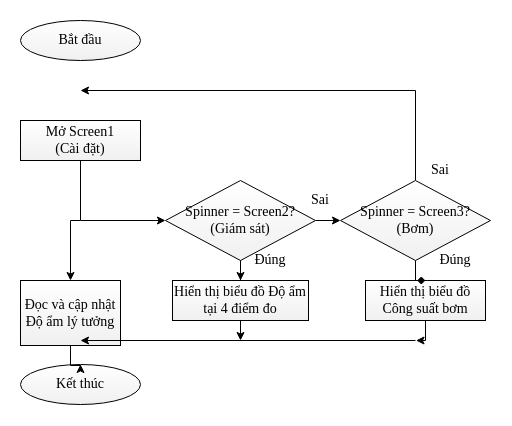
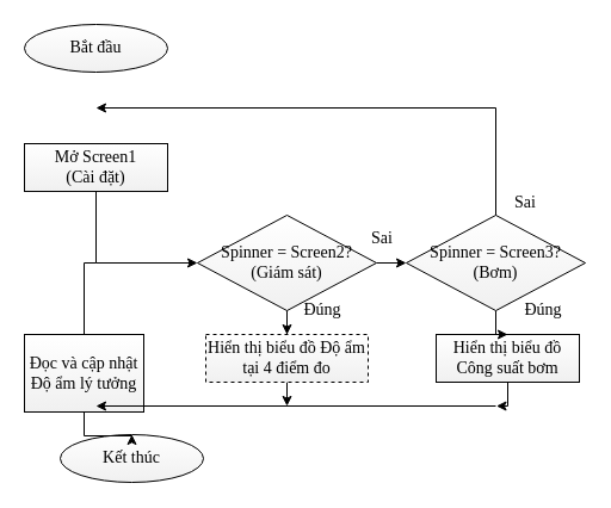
- <mxCell id="4" value="" style="edgeStyle=orthogonalEdgeStyle;rounded=0;orthogonalLoop=1;jettySize=auto;html=1;fontFamily=Times New Roman;entryX=0.5;entryY=0;entryDx=0;entryDy=0;" edge="1" parent="1" source="5" target="7"><mxGeometry relative="1" as="geometry"><mxPoint x="80" y="240" as="targetPoint" /></mxGeometry></mxCell>
+ <mxCell id="4" value="" style="edgeStyle=orthogonalEdgeStyle;rounded=0;orthogonalLoop=1;jettySize=auto;html=1;fontFamily=Times New Roman;entryX=0.5;entryY=0;entryDx=0;entryDy=0;endArrow=none;" edge="1" parent="1" source="5" target="7"><mxGeometry relative="1" as="geometry"><mxPoint x="80" y="240" as="targetPoint" /></mxGeometry></mxCell>
- <mxCell id="15" style="edgeStyle=orthogonalEdgeStyle;rounded=0;orthogonalLoop=1;jettySize=auto;html=1;entryX=0.5;entryY=0;entryDx=0;entryDy=0;fontFamily=Times New Roman;endArrow=diamond;" edge="1" parent="1" source="16" target="11"><mxGeometry relative="1" as="geometry" /></mxCell>
+ <mxCell id="15" style="edgeStyle=orthogonalEdgeStyle;rounded=0;orthogonalLoop=1;jettySize=auto;html=1;entryX=0.5;entryY=0;entryDx=0;entryDy=0;fontFamily=Times New Roman;" edge="1" parent="1" source="16" target="11"><mxGeometry relative="1" as="geometry" /></mxCell>
- <mxCell id="9" value="Hiển thị biểu đồ Độ ẩm&lt;br style=&quot;font-size: 14px;&quot;&gt;tại 4 điểm đo" style="rounded=0;whiteSpace=wrap;html=1;fontFamily=Times New Roman;gradientColor=#F0F0F0;fontSize=14;" vertex="1" parent="1"><mxGeometry x="172" y="280" width="136" height="40" as="geometry" /></mxCell>
+ <mxCell id="9" value="Hiển thị biểu đồ Độ ẩm&lt;br style=&quot;font-size: 14px;&quot;&gt;tại 4 điểm đo" style="rounded=0;whiteSpace=wrap;html=1;fontFamily=Times New Roman;gradientColor=#F0F0F0;fontSize=14;dashed=1;" vertex="1" parent="1"><mxGeometry x="172" y="280" width="136" height="40" as="geometry" /></mxCell>
- <mxCell id="3" value="&lt;font style=&quot;font-size: 14px;&quot;&gt;Kết thúc&lt;/font&gt;" style="ellipse;whiteSpace=wrap;html=1;gradientColor=#F0F0F0;fontSize=14;fontFamily=Times New Roman;" vertex="1" parent="1"><mxGeometry x="20" y="364" width="120" height="40" as="geometry" /></mxCell>
+ <mxCell id="3" value="&lt;font style=&quot;font-size: 14px;&quot;&gt;Kết thúc&lt;/font&gt;" style="ellipse;whiteSpace=wrap;html=1;gradientColor=#F0F0F0;fontSize=14;fontFamily=Times New Roman;" vertex="1" parent="1"><mxGeometry x="50" y="364" width="120" height="40" as="geometry" /></mxCell>
